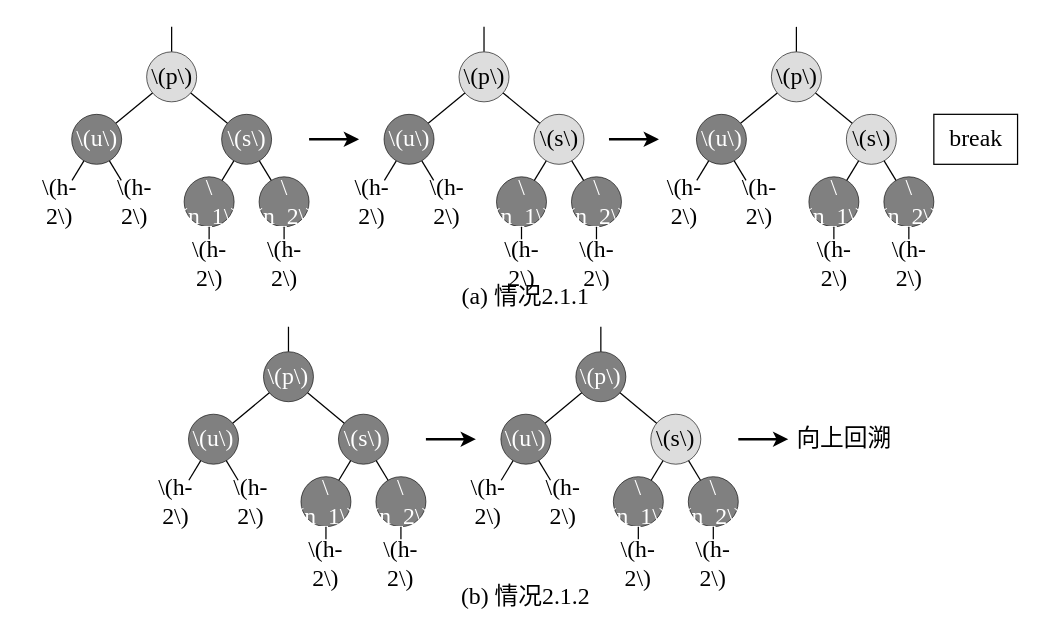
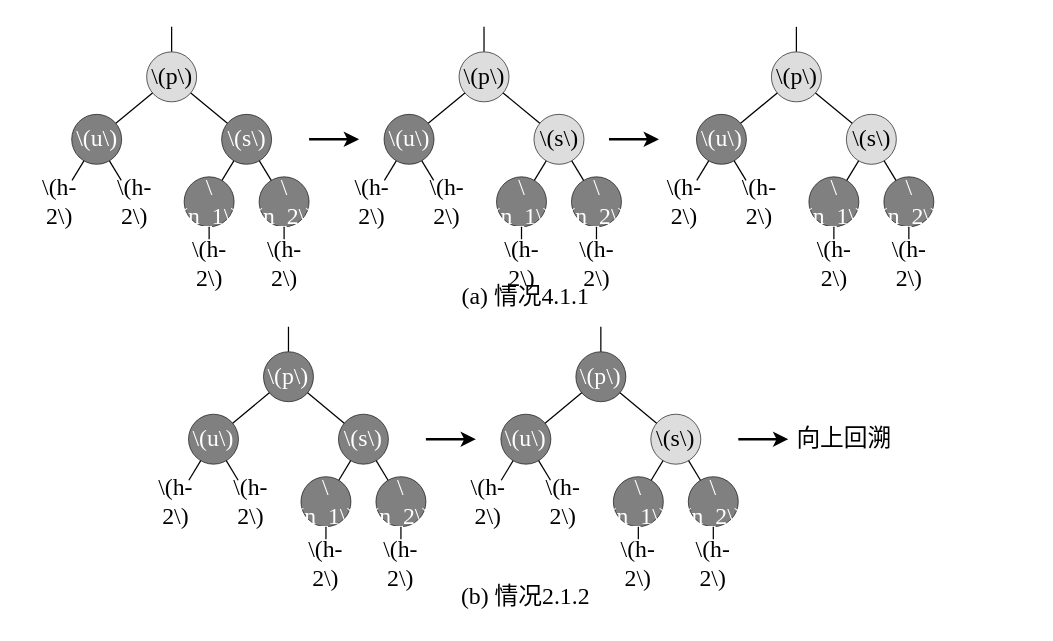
- <mxCell id="61" value="break" style="rounded=0;whiteSpace=wrap;html=1;fontSize=19;fontFamily=Times New Roman;fillColor=none;" vertex="1" parent="3"><mxGeometry x="720" y="70" width="67" height="40" as="geometry" /></mxCell>
- <mxCell id="2" value="&lt;font style=&quot;font-size: 19px;&quot; face=&quot;Times New Roman&quot;&gt;(a) &lt;/font&gt;&lt;font style=&quot;font-size: 19px;&quot;&gt;情况&lt;/font&gt;&lt;font style=&quot;font-size: 19px;&quot;&gt;2.1.1&lt;/font&gt;" style="rounded=0;whiteSpace=wrap;html=1;container=1;verticalAlign=bottom;strokeColor=none;fontFamily=SimSun;fontSize=19;fillColor=none;" vertex="1" parent="1"><mxGeometry x="20" y="21" width="800" height="230" as="geometry"><mxRectangle x="177" y="190" width="50" height="40" as="alternateBounds" /></mxGeometry></mxCell>
+ <mxCell id="2" value="&lt;font style=&quot;font-size: 19px;&quot; face=&quot;Times New Roman&quot;&gt;(a) &lt;/font&gt;&lt;font style=&quot;font-size: 19px;&quot;&gt;情况&lt;/font&gt;&lt;font style=&quot;font-size: 19px;&quot;&gt;4.1.1&lt;/font&gt;" style="rounded=0;whiteSpace=wrap;html=1;container=1;verticalAlign=bottom;strokeColor=none;fontFamily=SimSun;fontSize=19;fillColor=none;" vertex="1" parent="1"><mxGeometry x="20" y="21" width="800" height="230" as="geometry"><mxRectangle x="177" y="190" width="50" height="40" as="alternateBounds" /></mxGeometry></mxCell>
